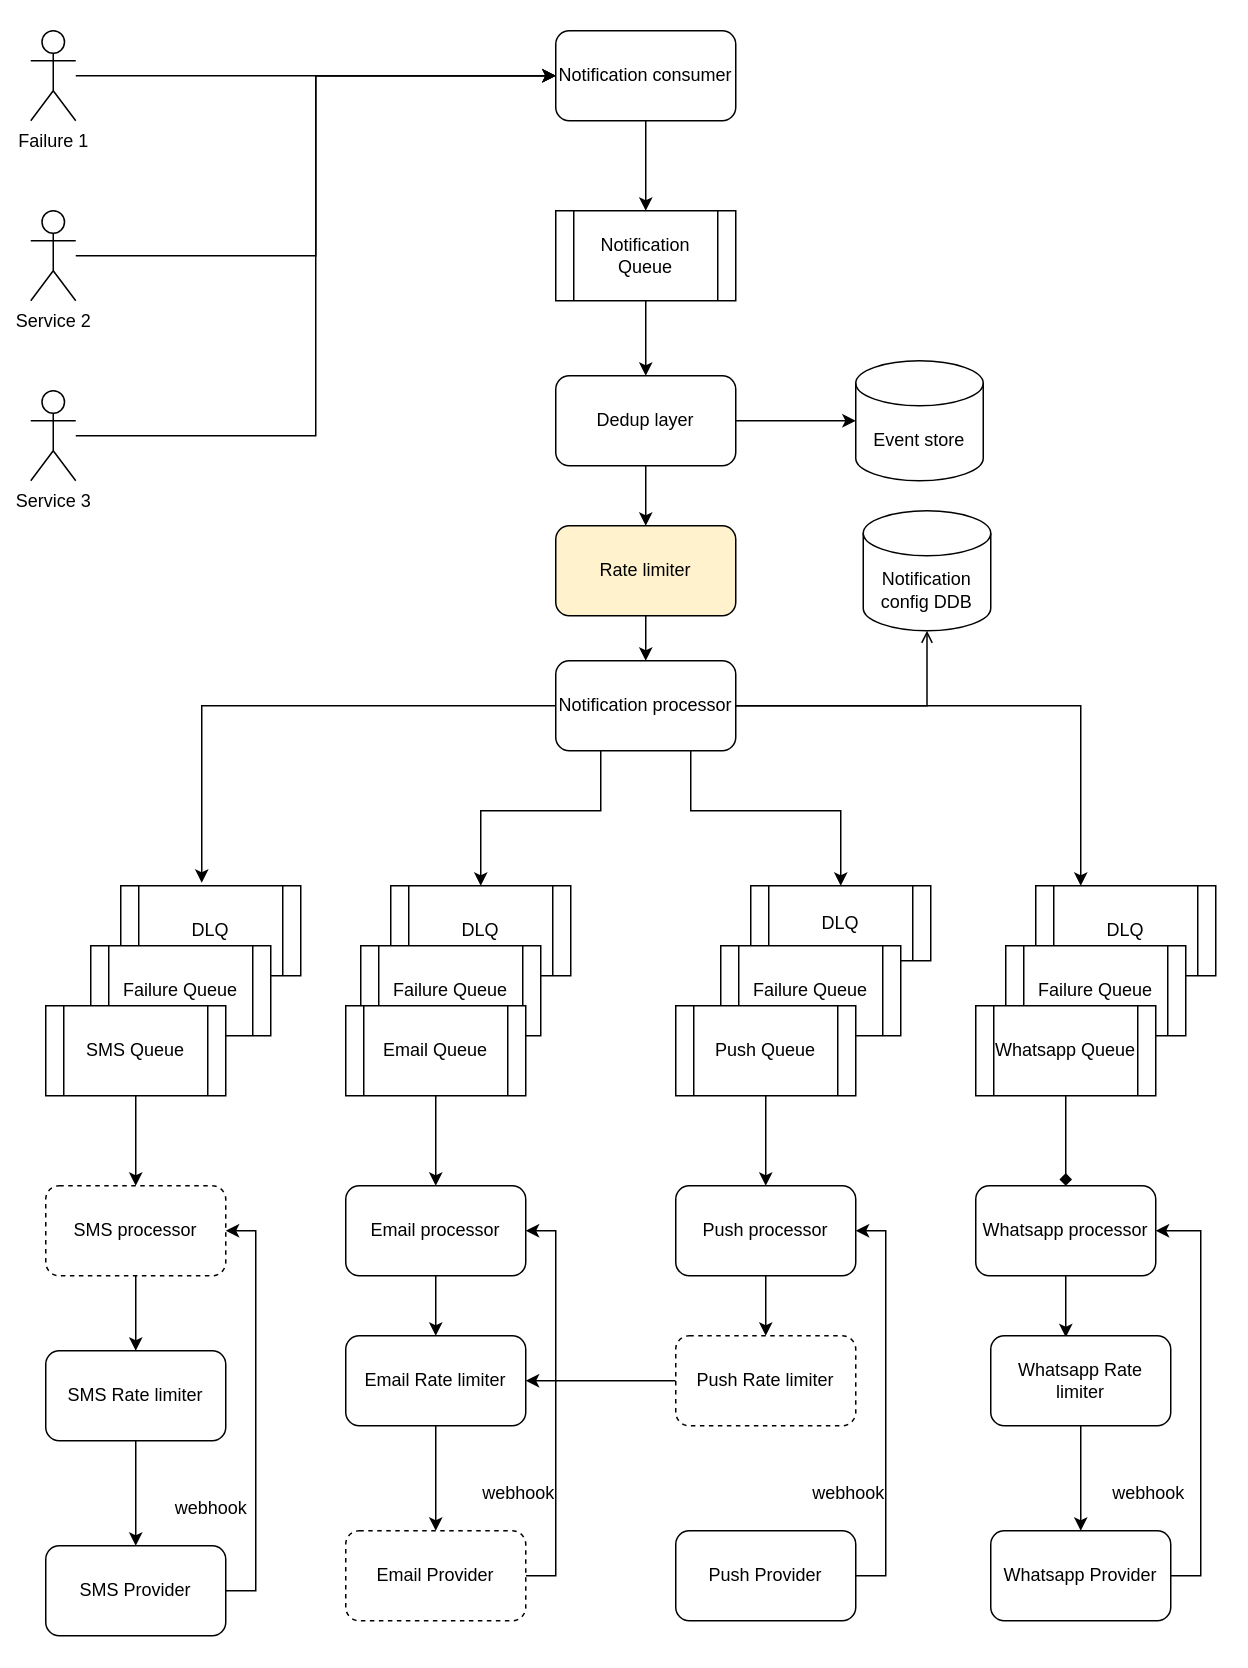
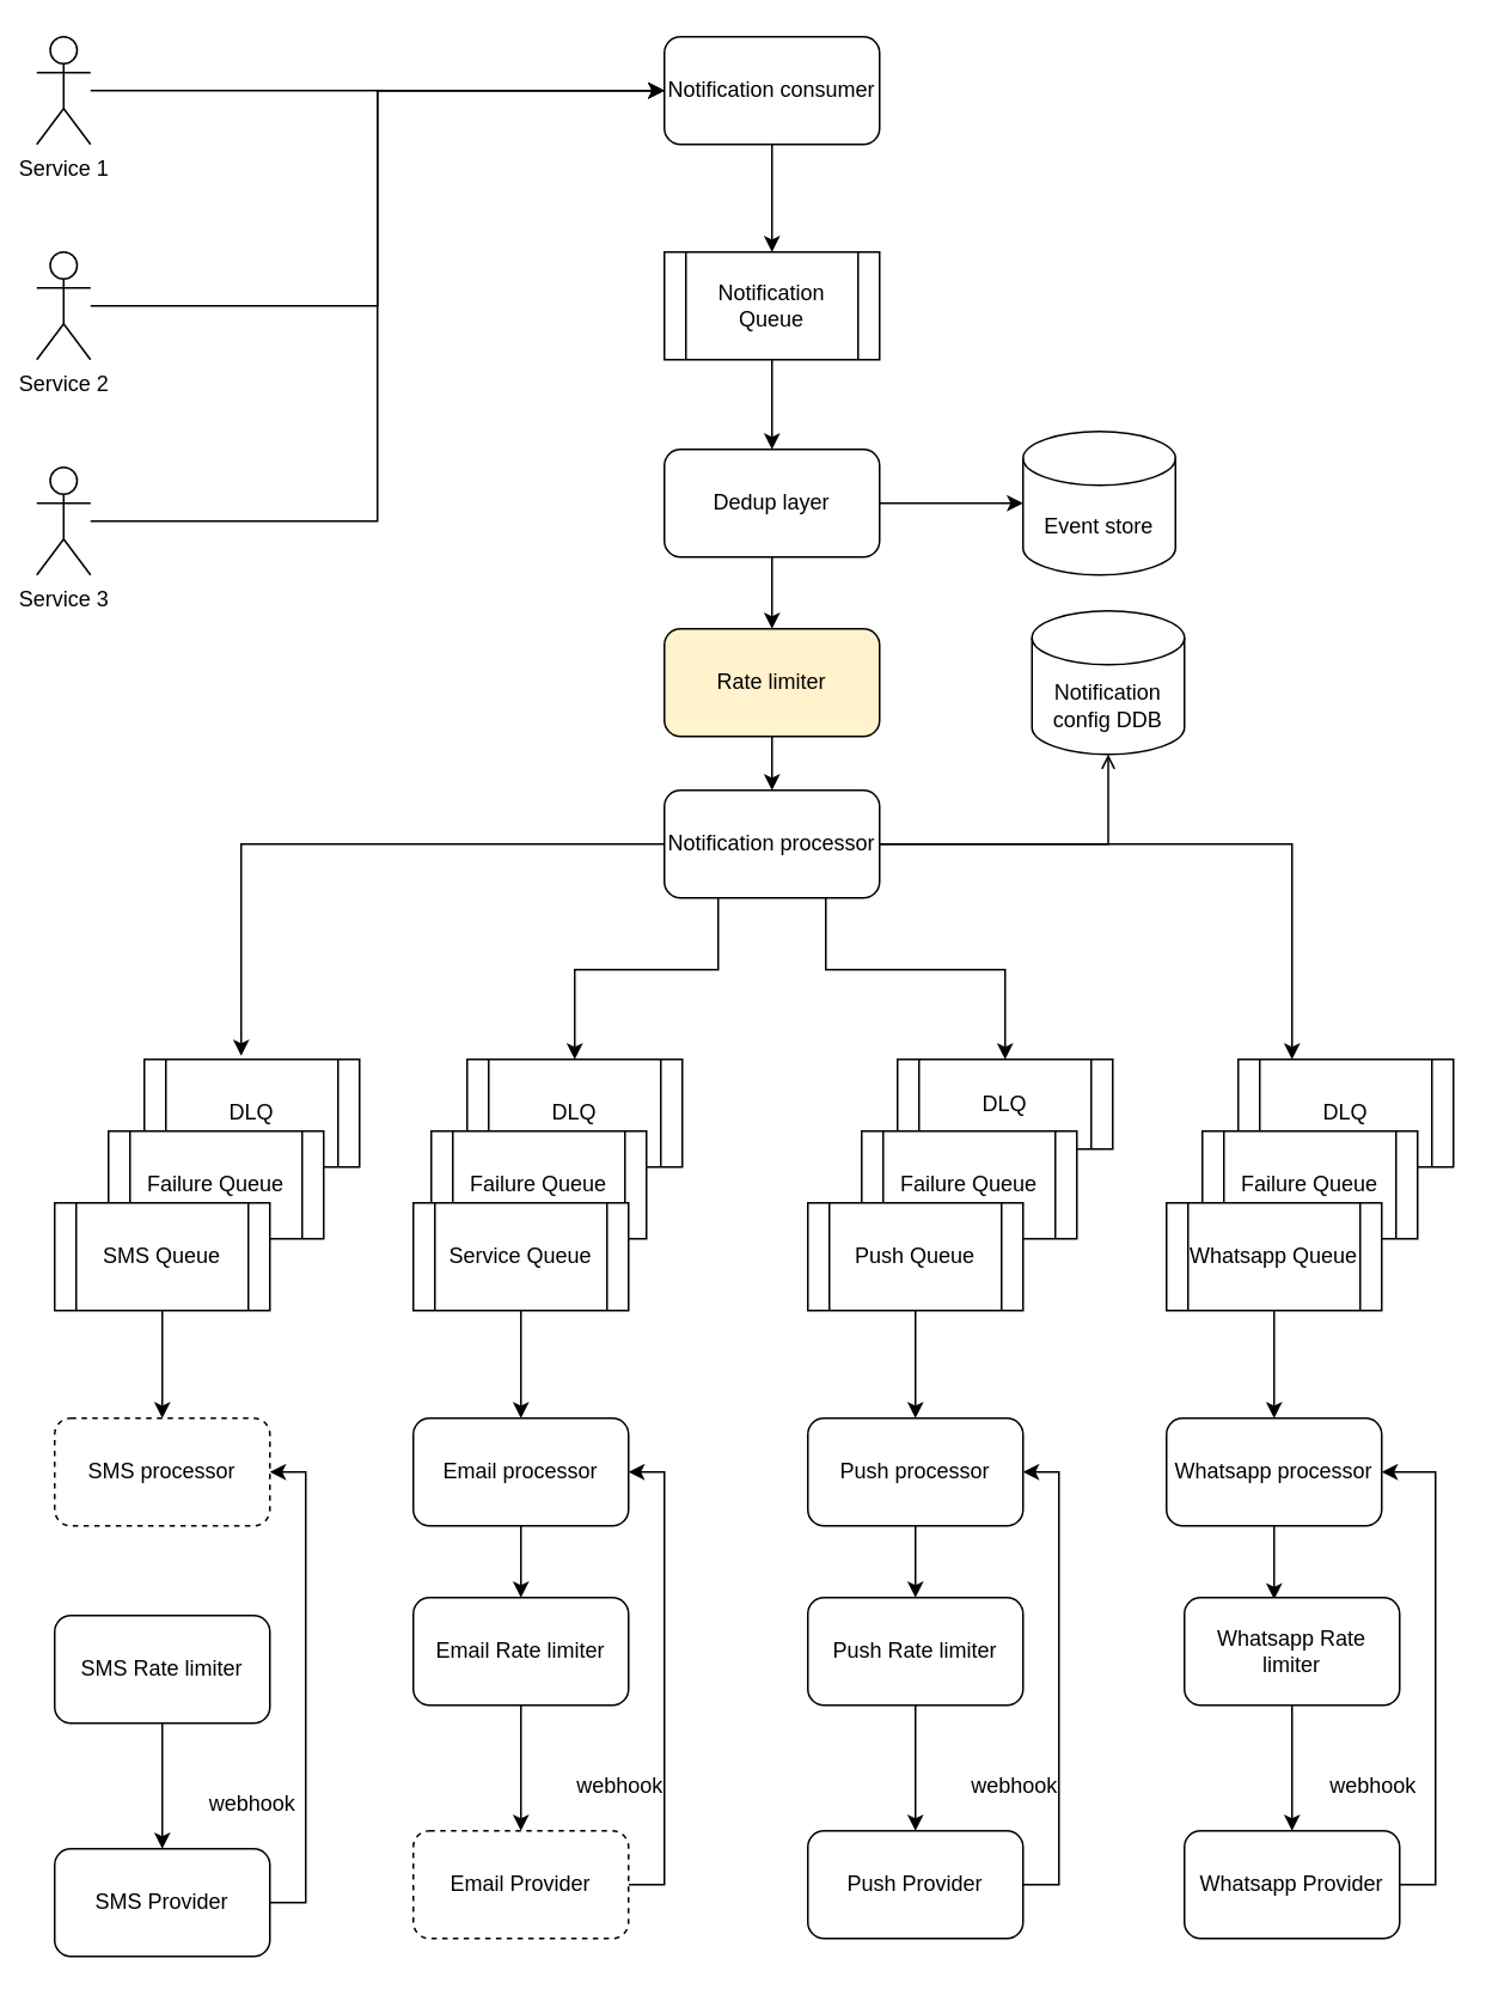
- <mxCell id="11" value="Failure 1" style="shape=umlActor;verticalLabelPosition=bottom;verticalAlign=top;html=1;outlineConnect=0;" parent="1" vertex="1"><mxGeometry x="20" y="20" width="30" height="60" as="geometry" /></mxCell>
+ <mxCell id="11" value="Service 1" style="shape=umlActor;verticalLabelPosition=bottom;verticalAlign=top;html=1;outlineConnect=0;" parent="1" vertex="1"><mxGeometry x="20" y="20" width="30" height="60" as="geometry" /></mxCell>
- <mxCell id="41" value="Email Queue" style="shape=process;whiteSpace=wrap;html=1;backgroundOutline=1;" vertex="1" parent="1"><mxGeometry x="230" y="670" width="120" height="60" as="geometry" /></mxCell>
+ <mxCell id="41" value="Service Queue" style="shape=process;whiteSpace=wrap;html=1;backgroundOutline=1;" vertex="1" parent="1"><mxGeometry x="230" y="670" width="120" height="60" as="geometry" /></mxCell>
- <mxCell id="44" style="edgeStyle=orthogonalEdgeStyle;rounded=0;orthogonalLoop=1;jettySize=auto;html=1;entryX=0.5;entryY=0;entryDx=0;entryDy=0;endArrow=diamond;" edge="1" parent="1" source="45" target="37"><mxGeometry relative="1" as="geometry" /></mxCell>
+ <mxCell id="44" style="edgeStyle=orthogonalEdgeStyle;rounded=0;orthogonalLoop=1;jettySize=auto;html=1;entryX=0.5;entryY=0;entryDx=0;entryDy=0;" edge="1" parent="1" source="45" target="37"><mxGeometry relative="1" as="geometry" /></mxCell>
- <mxCell id="61" value="" style="edgeStyle=orthogonalEdgeStyle;rounded=0;orthogonalLoop=1;jettySize=auto;html=1;entryX=0.5;entryY=0;entryDx=0;entryDy=0;" edge="1" parent="1" source="31" target="62"><mxGeometry relative="1" as="geometry"><mxPoint x="90" y="850" as="sourcePoint" /><mxPoint x="90" y="1030" as="targetPoint" /></mxGeometry></mxCell>
- <mxCell id="34" style="edgeStyle=orthogonalEdgeStyle;rounded=0;orthogonalLoop=1;jettySize=auto;html=1;" edge="1" parent="1" source="66" target="64"><mxGeometry relative="1" as="geometry" /></mxCell>
+ <mxCell id="34" style="edgeStyle=orthogonalEdgeStyle;rounded=0;orthogonalLoop=1;jettySize=auto;html=1;entryX=0.5;entryY=0;entryDx=0;entryDy=0;" edge="1" parent="1" source="66" target="52"><mxGeometry relative="1" as="geometry" /></mxCell>
- <mxCell id="66" value="Push Rate limiter" style="rounded=1;whiteSpace=wrap;html=1;dashed=1;" vertex="1" parent="1"><mxGeometry x="450" y="890" width="120" height="60" as="geometry" /></mxCell>
+ <mxCell id="66" value="Push Rate limiter" style="rounded=1;whiteSpace=wrap;html=1;" vertex="1" parent="1"><mxGeometry x="450" y="890" width="120" height="60" as="geometry" /></mxCell>
